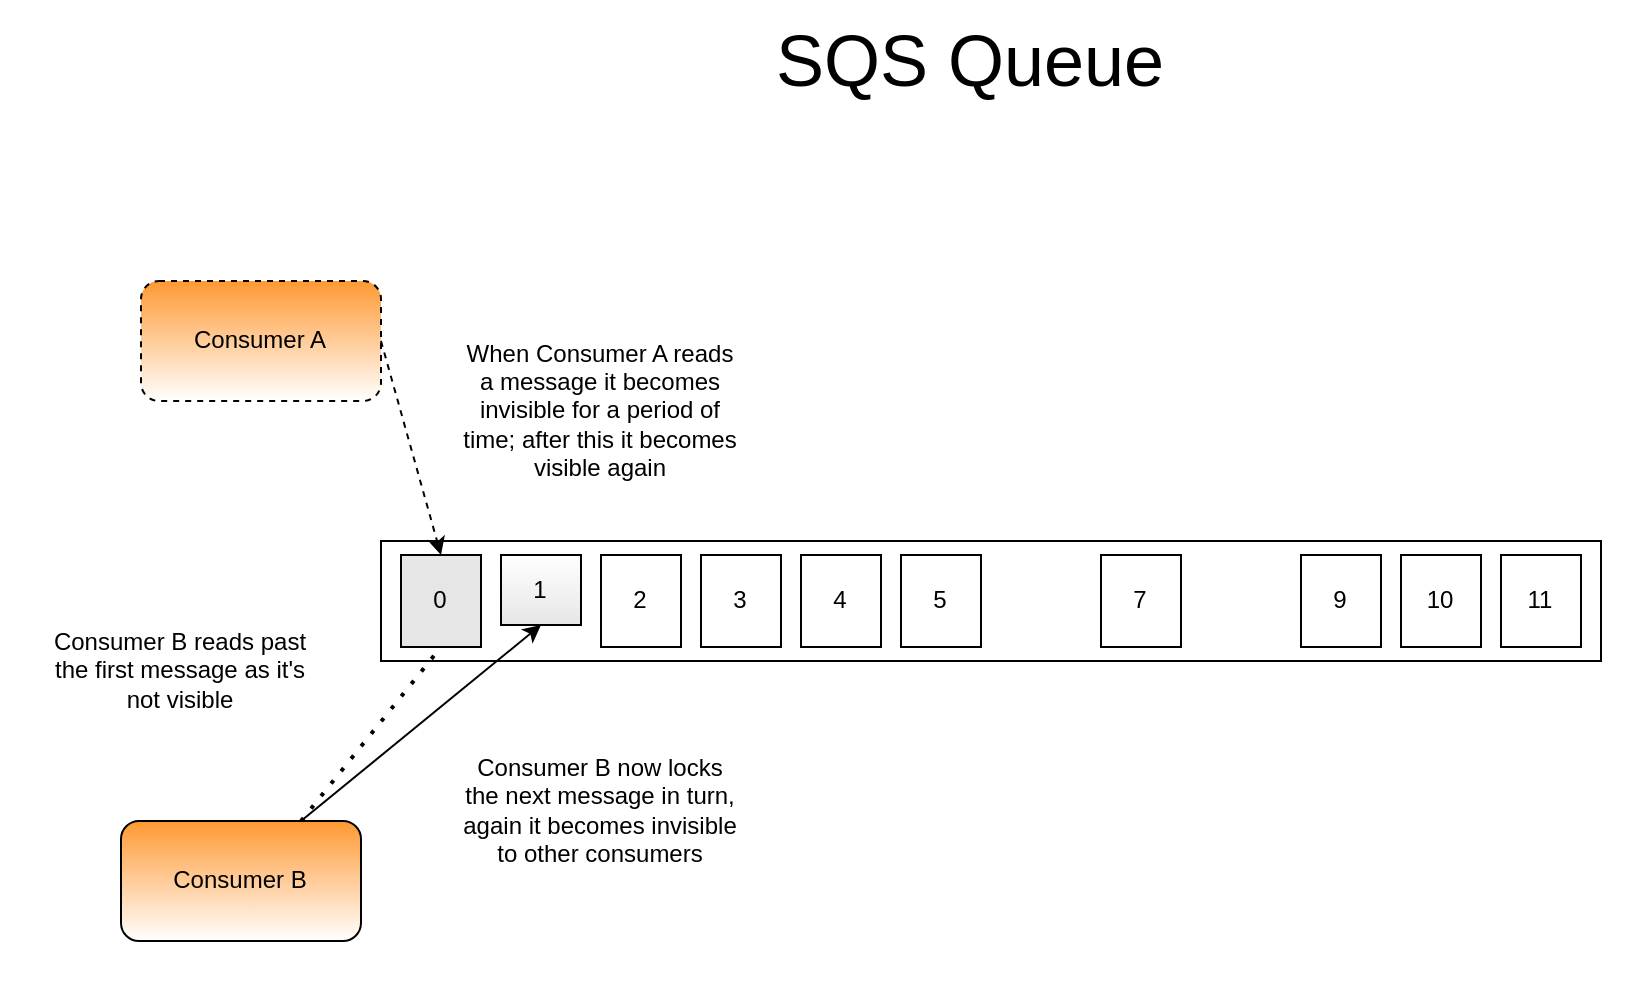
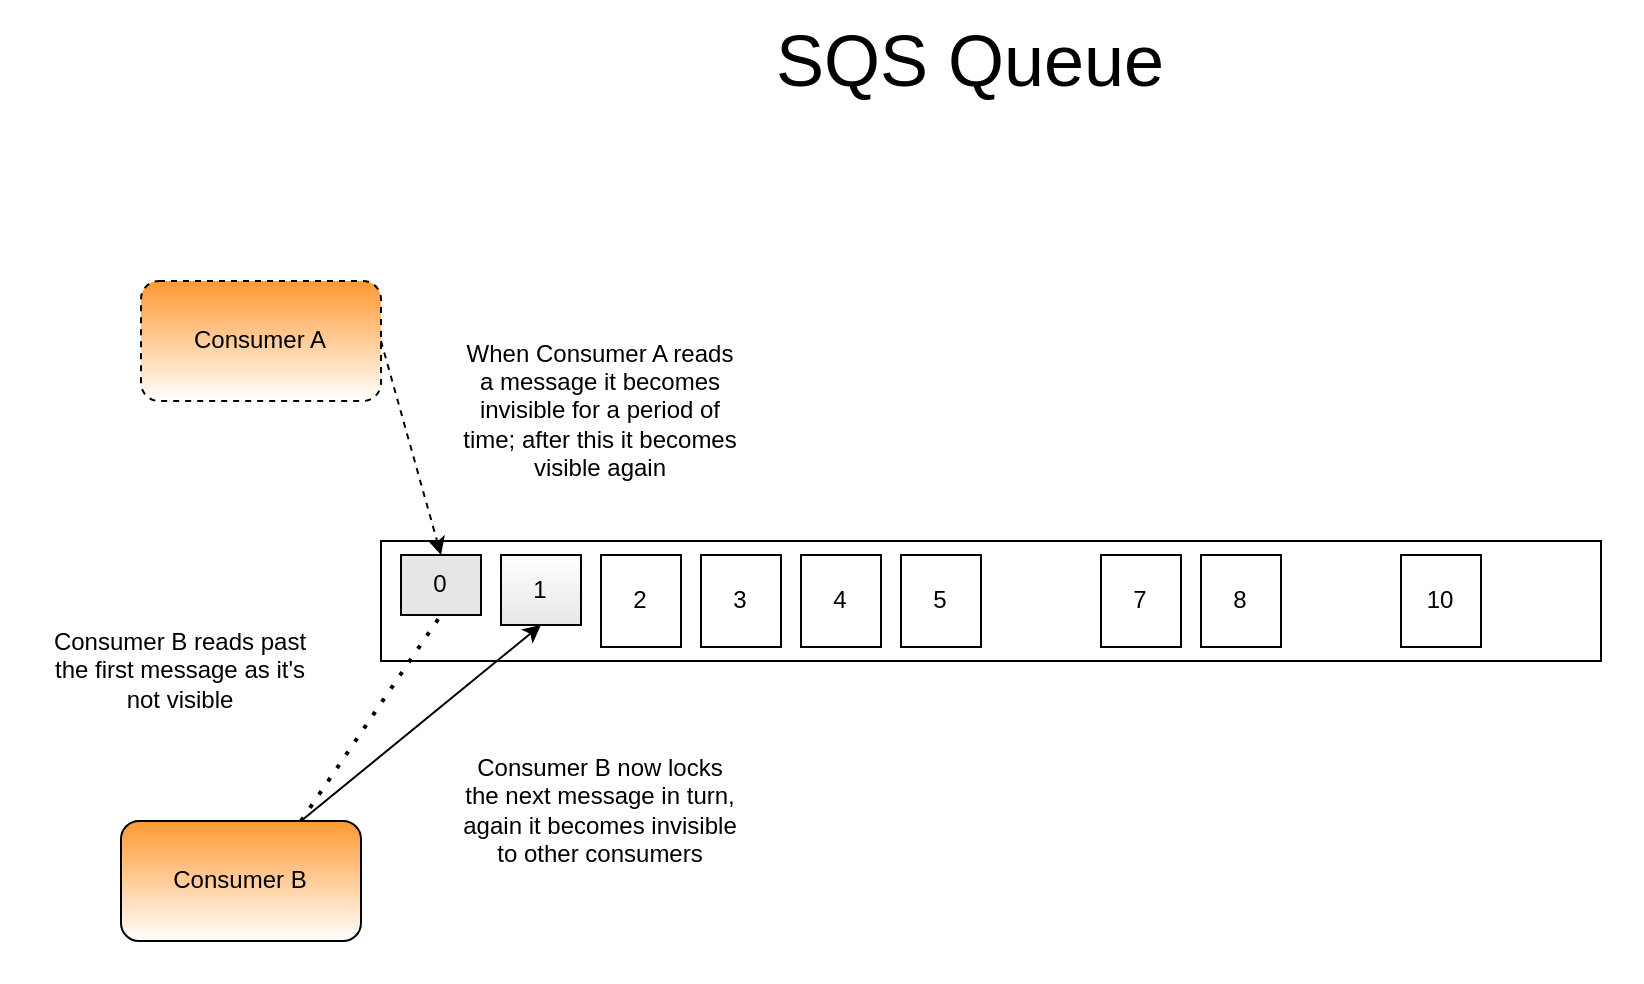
- <mxCell id="4" value="0" style="text;html=1;align=center;verticalAlign=middle;whiteSpace=wrap;rounded=0;strokeColor=#000000;fillColor=#E6E6E6;" parent="1" vertex="1"><mxGeometry x="200" y="277" width="40" height="46" as="geometry" /></mxCell>
+ <mxCell id="4" value="0" style="text;html=1;align=center;verticalAlign=middle;whiteSpace=wrap;rounded=0;strokeColor=#000000;fillColor=#E6E6E6;" parent="1" vertex="1"><mxGeometry x="200" y="277" width="40" height="30" as="geometry" /></mxCell>
+ <mxCell id="11" value="8" style="text;html=1;fillColor=none;align=center;verticalAlign=middle;whiteSpace=wrap;rounded=0;strokeColor=#000000;" parent="1" vertex="1"><mxGeometry x="600" y="277" width="40" height="46" as="geometry" /></mxCell>
- <mxCell id="12" value="9" style="text;html=1;fillColor=none;align=center;verticalAlign=middle;whiteSpace=wrap;rounded=0;strokeColor=#000000;" parent="1" vertex="1"><mxGeometry x="650" y="277" width="40" height="46" as="geometry" /></mxCell>
- <mxCell id="14" value="11" style="text;html=1;fillColor=none;align=center;verticalAlign=middle;whiteSpace=wrap;rounded=0;strokeColor=#000000;" parent="1" vertex="1"><mxGeometry x="750" y="277" width="40" height="46" as="geometry" /></mxCell>
